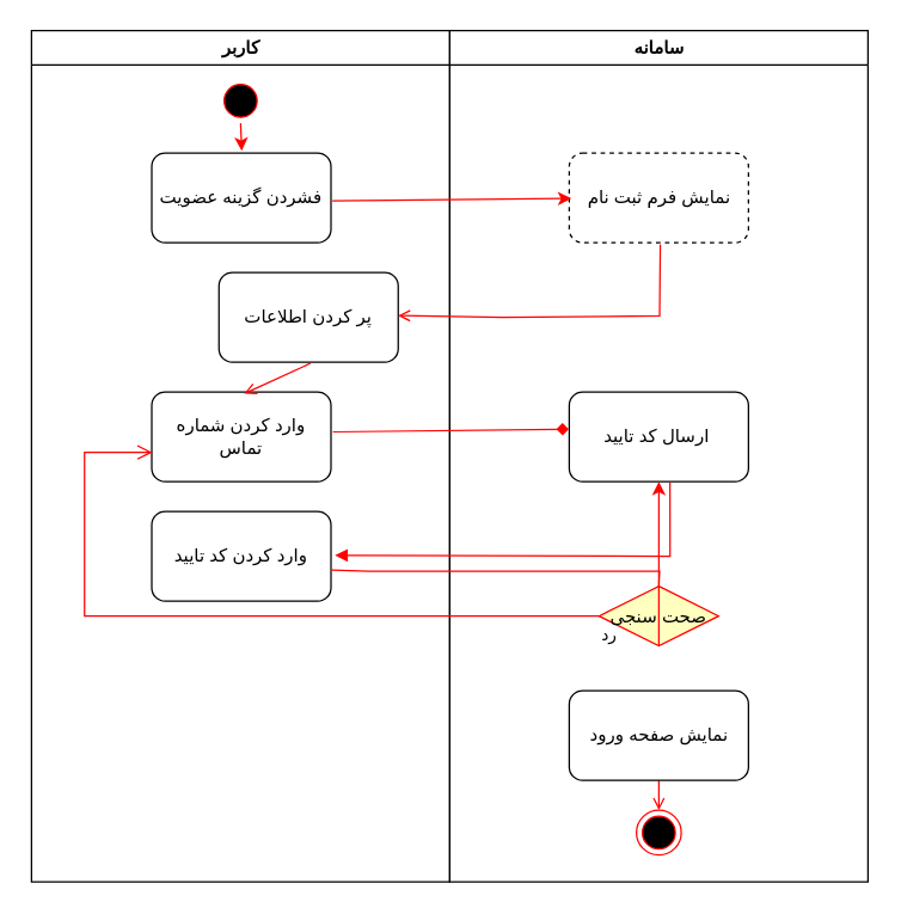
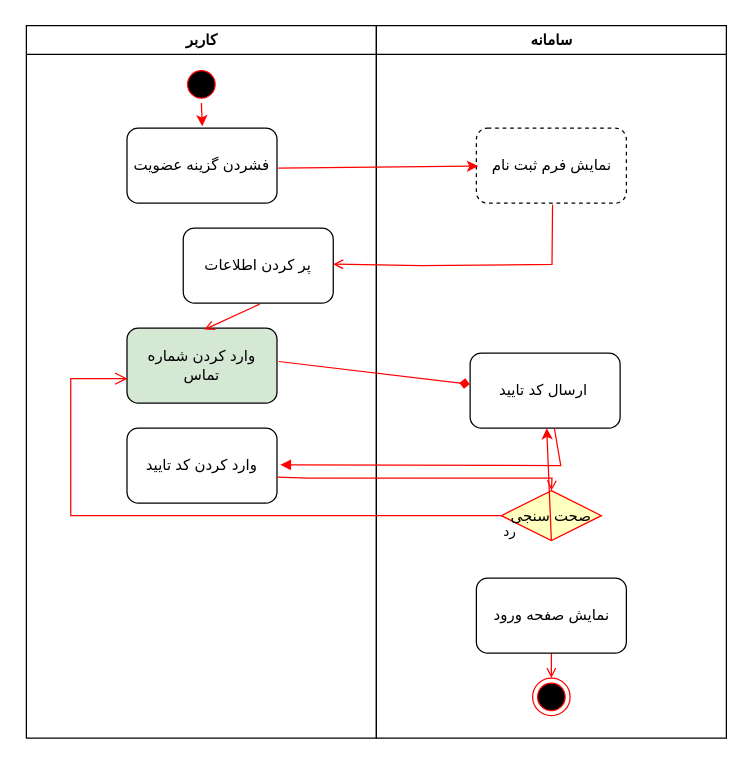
- <mxCell id="5" value="وارد کردن شماره تماس" style="rounded=1;whiteSpace=wrap;html=1;" parent="2" vertex="1"><mxGeometry x="80.5" y="242" width="120" height="60" as="geometry" /></mxCell>
+ <mxCell id="5" value="وارد کردن شماره تماس" style="rounded=1;whiteSpace=wrap;html=1;fillColor=#d5e8d4;" parent="2" vertex="1"><mxGeometry x="80.5" y="242" width="120" height="60" as="geometry" /></mxCell>
- <mxCell id="15" value="ارسال کد تایید&amp;nbsp;" style="rounded=1;whiteSpace=wrap;html=1;" parent="10" vertex="1"><mxGeometry x="80" y="242" width="120" height="60" as="geometry" /></mxCell>
+ <mxCell id="15" value="ارسال کد تایید&amp;nbsp;" style="rounded=1;whiteSpace=wrap;html=1;" parent="10" vertex="1"><mxGeometry x="75" y="262" width="120" height="60" as="geometry" /></mxCell>
- <mxCell id="19" value="" style="endArrow=none;strokeColor=#FF0000;endFill=1;rounded=0;exitX=1.003;exitY=0.653;exitDx=0;exitDy=0;exitPerimeter=0;entryX=0.5;entryY=0;entryDx=0;entryDy=0;" parent="1" source="7" target="14" edge="1"><mxGeometry relative="1" as="geometry"><mxPoint x="150.5" y="265" as="sourcePoint" /><Array as="points"><mxPoint x="246" y="382" /><mxPoint x="441" y="382" /></Array></mxGeometry></mxCell>
+ <mxCell id="19" value="" style="endArrow=open;strokeColor=#FF0000;endFill=1;rounded=0;exitX=1.003;exitY=0.653;exitDx=0;exitDy=0;exitPerimeter=0;entryX=0.5;entryY=0;entryDx=0;entryDy=0;" parent="1" source="7" target="14" edge="1"><mxGeometry relative="1" as="geometry"><mxPoint x="150.5" y="265" as="sourcePoint" /><Array as="points"><mxPoint x="246" y="382" /><mxPoint x="441" y="382" /></Array></mxGeometry></mxCell>
